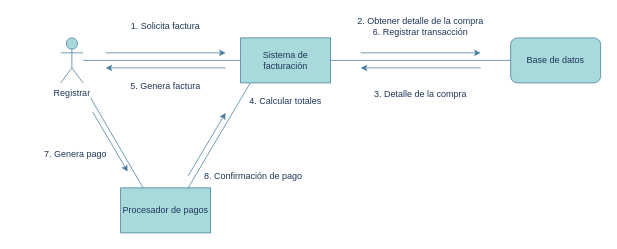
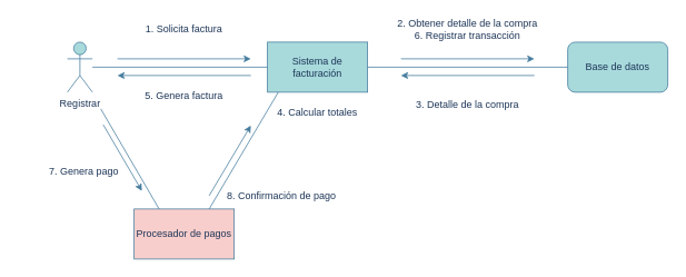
- <mxCell id="5" value="Procesador de pagos" style="rounded=0;whiteSpace=wrap;html=1;labelBackgroundColor=none;fillColor=#A8DADC;strokeColor=#457B9D;fontColor=#1D3557;" vertex="1" parent="1"><mxGeometry x="160" y="250" width="120" height="60" as="geometry" /></mxCell>
+ <mxCell id="5" value="Procesador de pagos" style="rounded=0;whiteSpace=wrap;html=1;labelBackgroundColor=none;fillColor=#f8cecc;strokeColor=#457B9D;fontColor=#1D3557;" vertex="1" parent="1"><mxGeometry x="160" y="250" width="120" height="60" as="geometry" /></mxCell>
